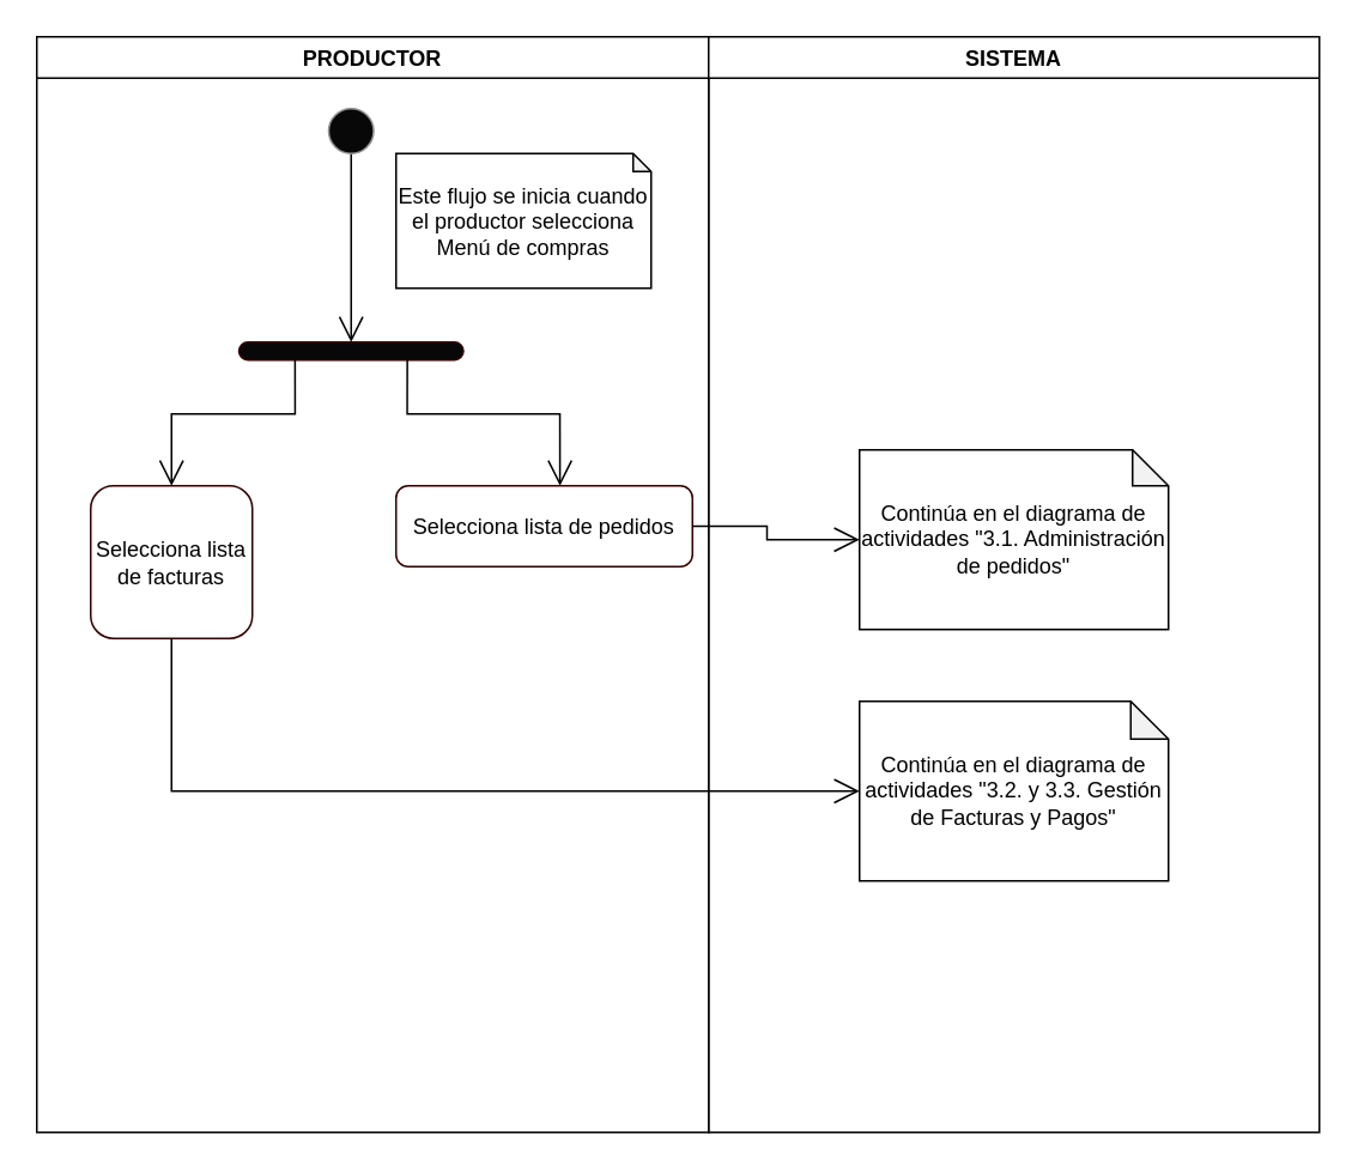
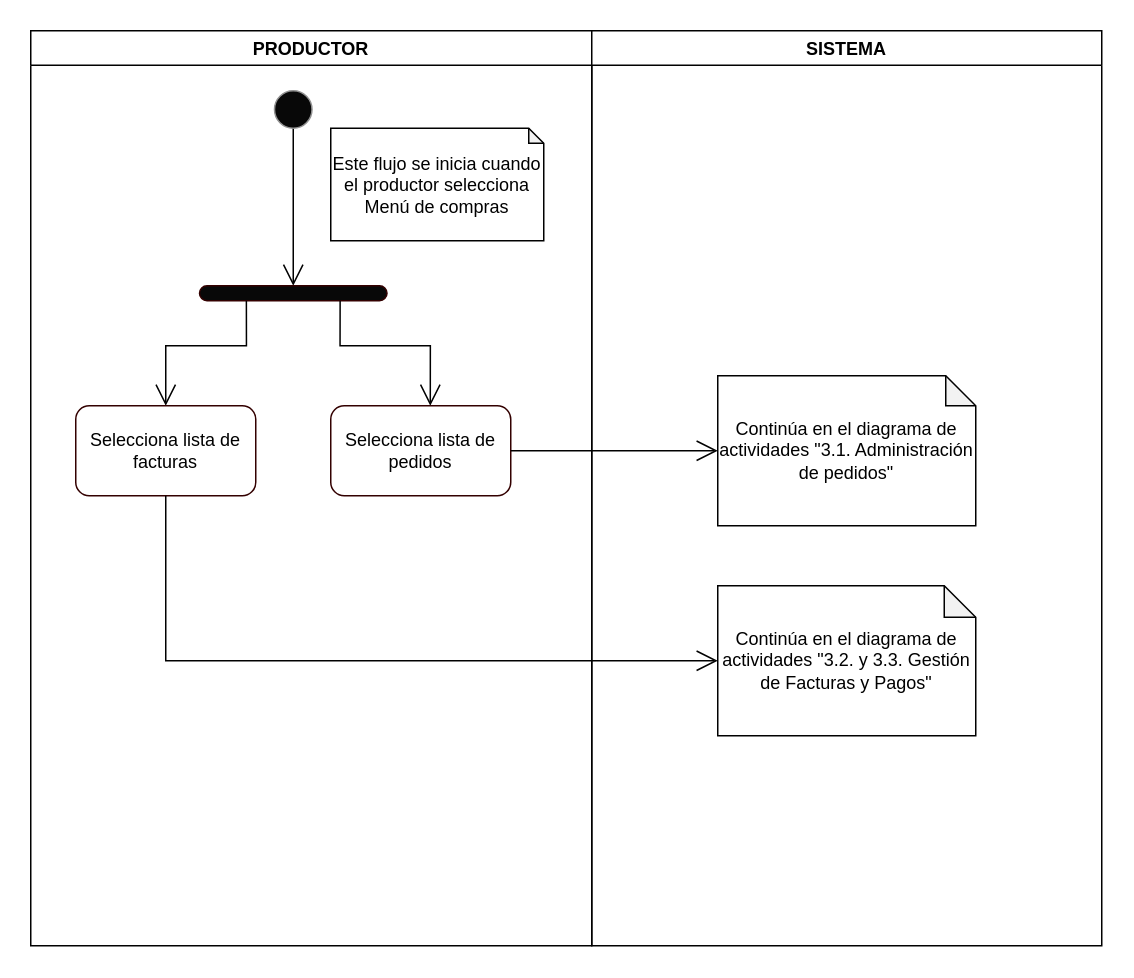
- <mxCell id="9" value="Selecciona lista de pedidos" style="rounded=1;whiteSpace=wrap;html=1;strokeColor=#330000;fillColor=#FFFFFF;gradientColor=none;" parent="2" vertex="1"><mxGeometry x="200" y="250" width="165" height="45" as="geometry" /></mxCell>
+ <mxCell id="9" value="Selecciona lista de pedidos" style="rounded=1;whiteSpace=wrap;html=1;strokeColor=#330000;fillColor=#FFFFFF;gradientColor=none;" parent="2" vertex="1"><mxGeometry x="200" y="250" width="120" height="60" as="geometry" /></mxCell>
- <mxCell id="7" value="Selecciona lista de facturas" style="rounded=1;whiteSpace=wrap;html=1;strokeColor=#330000;fillColor=#FFFFFF;gradientColor=none;" parent="2" vertex="1"><mxGeometry x="30" y="250" width="90" height="85" as="geometry" /></mxCell>
+ <mxCell id="7" value="Selecciona lista de facturas" style="rounded=1;whiteSpace=wrap;html=1;strokeColor=#330000;fillColor=#FFFFFF;gradientColor=none;" parent="2" vertex="1"><mxGeometry x="30" y="250" width="120" height="60" as="geometry" /></mxCell>
